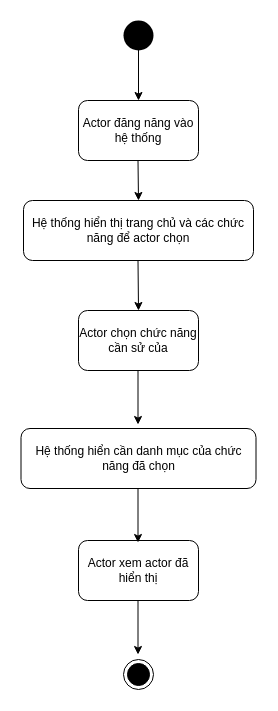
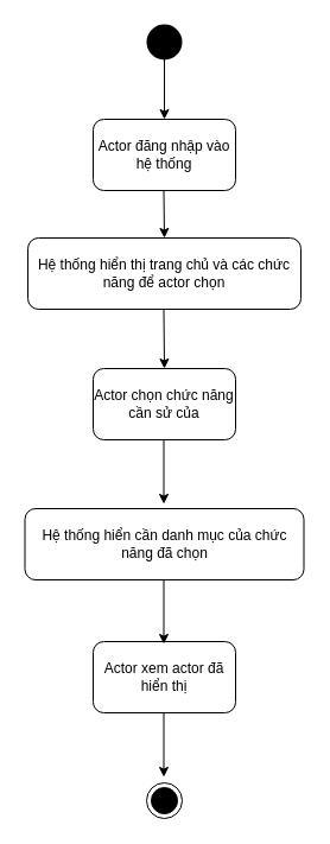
- <mxCell id="2" value="Actor đăng năng vào hệ thống" style="rounded=1;whiteSpace=wrap;html=1;" vertex="1" parent="1"><mxGeometry x="78" y="100" width="120" height="60" as="geometry" /></mxCell>
+ <mxCell id="2" value="Actor đăng nhập vào hệ thống" style="rounded=1;whiteSpace=wrap;html=1;" vertex="1" parent="1"><mxGeometry x="78" y="100" width="120" height="60" as="geometry" /></mxCell>
